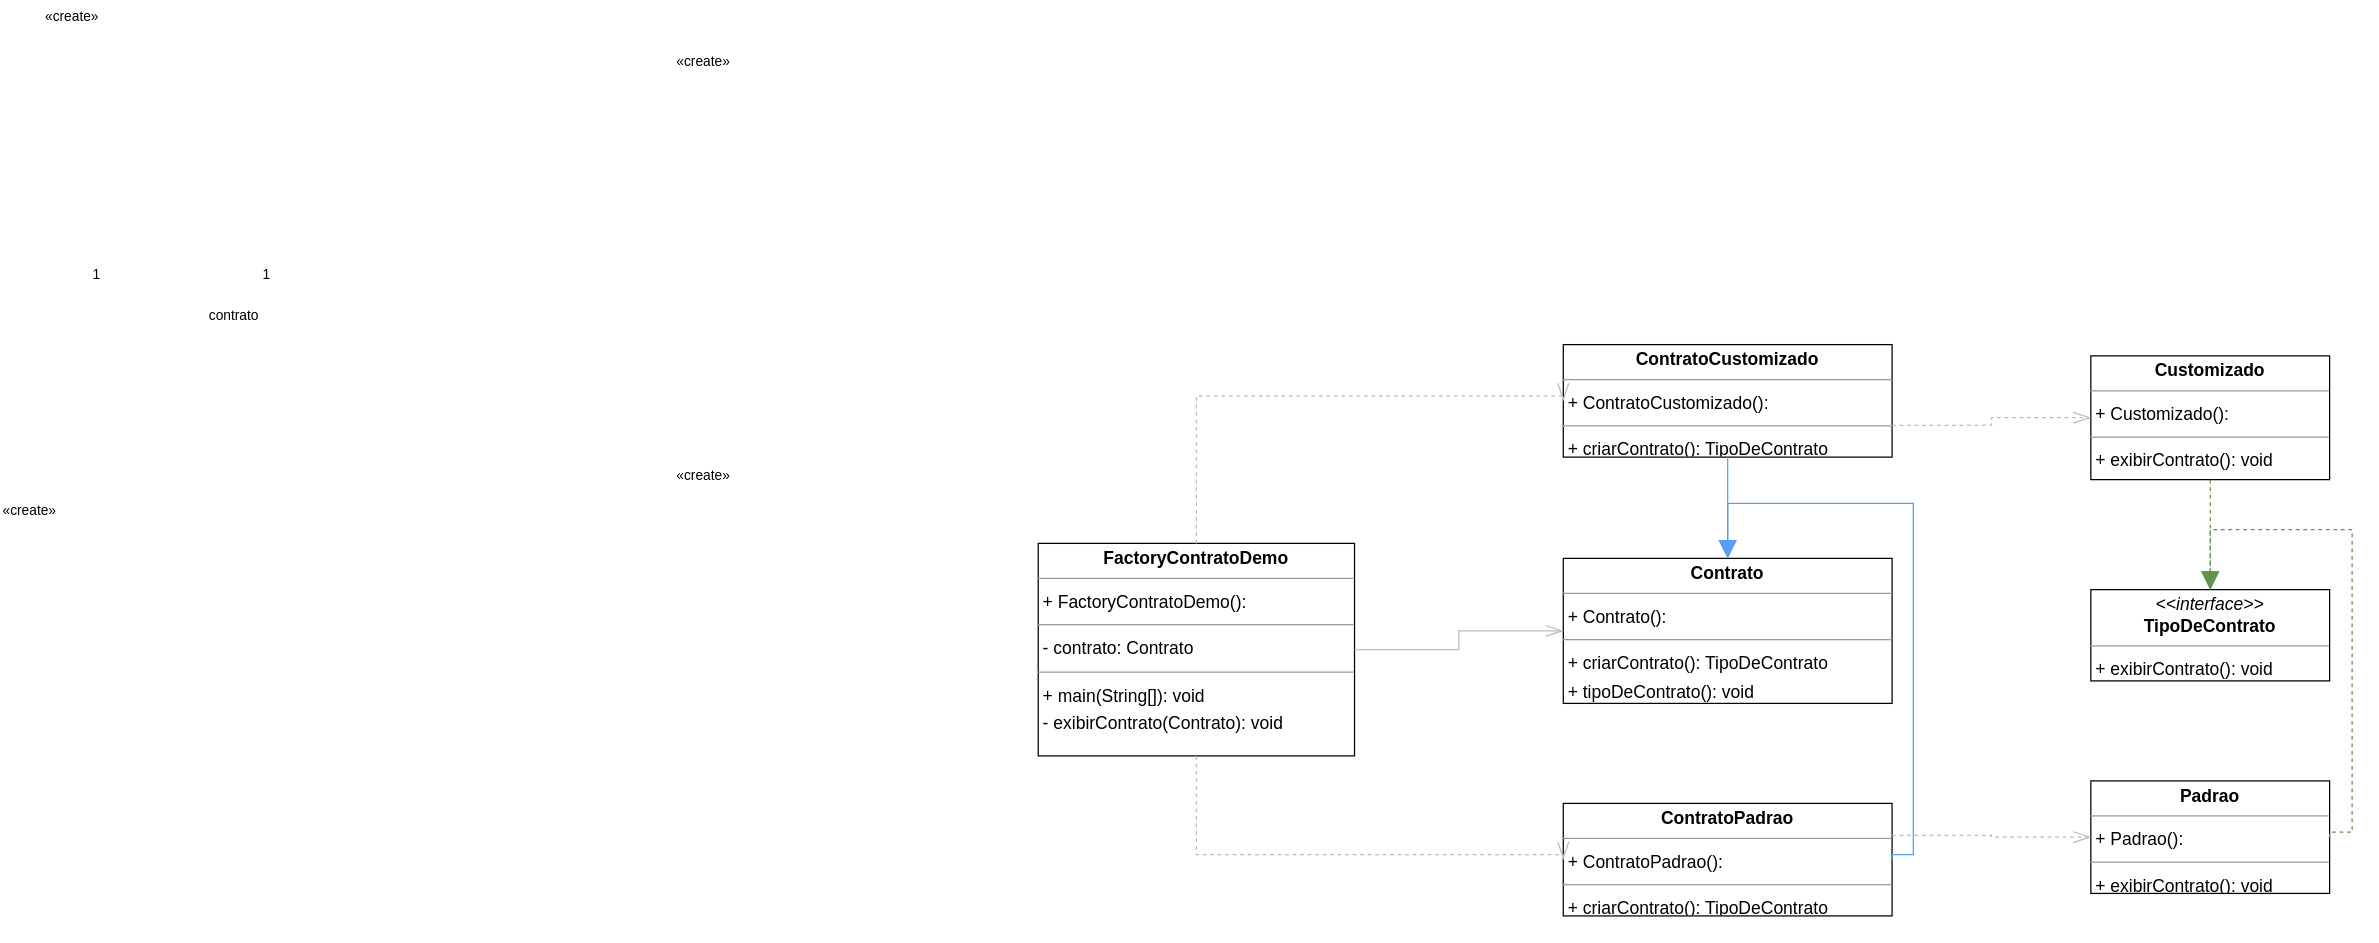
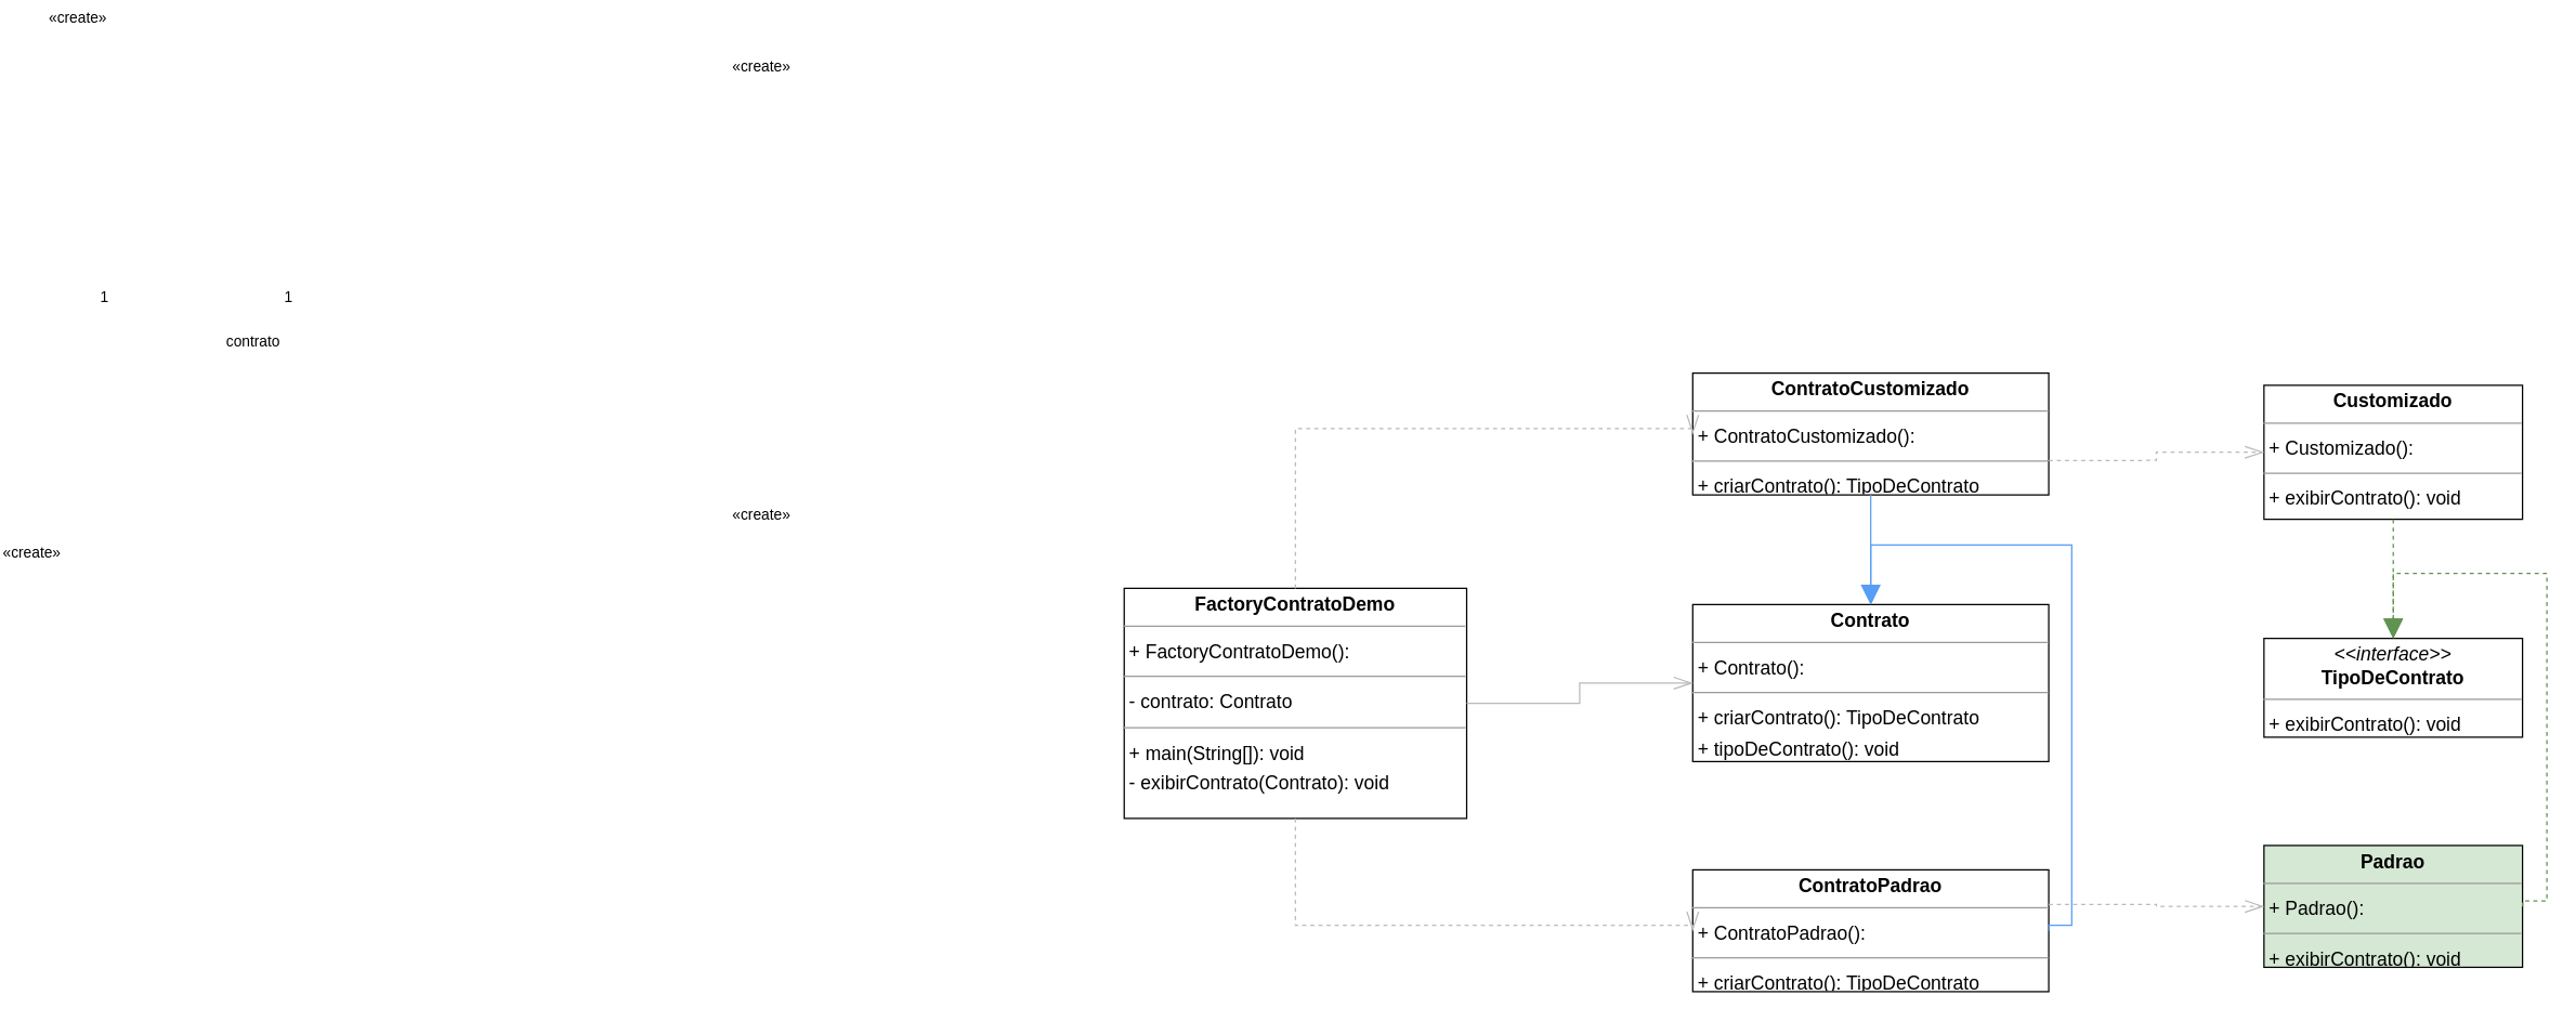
- <mxCell id="7" value="&lt;p style=&quot;margin:0px;margin-top:4px;text-align:center;&quot;&gt;&lt;b&gt;Padrao&lt;/b&gt;&lt;/p&gt;&lt;hr size=&quot;1&quot;/&gt;&lt;p style=&quot;margin:0 0 0 4px;line-height:1.6;&quot;&gt;+ Padrao(): &lt;/p&gt;&lt;hr size=&quot;1&quot;/&gt;&lt;p style=&quot;margin:0 0 0 4px;line-height:1.6;&quot;&gt;+ exibirContrato(): void&lt;/p&gt;" style="verticalAlign=top;align=left;overflow=fill;fontSize=14;fontFamily=Helvetica;html=1;rounded=0;shadow=0;comic=0;labelBackgroundColor=none;strokeWidth=1;" parent="1" vertex="1"><mxGeometry x="862" y="369" width="191" height="90" as="geometry" /></mxCell>
+ <mxCell id="7" value="&lt;p style=&quot;margin:0px;margin-top:4px;text-align:center;&quot;&gt;&lt;b&gt;Padrao&lt;/b&gt;&lt;/p&gt;&lt;hr size=&quot;1&quot;/&gt;&lt;p style=&quot;margin:0 0 0 4px;line-height:1.6;&quot;&gt;+ Padrao(): &lt;/p&gt;&lt;hr size=&quot;1&quot;/&gt;&lt;p style=&quot;margin:0 0 0 4px;line-height:1.6;&quot;&gt;+ exibirContrato(): void&lt;/p&gt;" style="verticalAlign=top;align=left;overflow=fill;fontSize=14;fontFamily=Helvetica;html=1;rounded=0;shadow=0;comic=0;labelBackgroundColor=none;strokeWidth=1;fillColor=#d5e8d4;" parent="1" vertex="1"><mxGeometry x="862" y="369" width="191" height="90" as="geometry" /></mxCell>
